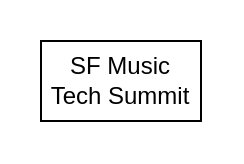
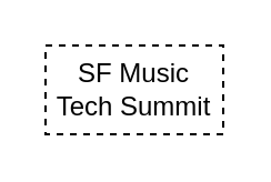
- <mxCell id="2" value="SF Music Tech Summit" style="rounded=0;whiteSpace=wrap;html=1;" vertex="1" parent="1"><mxGeometry x="20" y="20" width="80" height="40" as="geometry" /></mxCell>
+ <mxCell id="2" value="SF Music Tech Summit" style="rounded=0;whiteSpace=wrap;html=1;dashed=1;" vertex="1" parent="1"><mxGeometry x="20" y="20" width="80" height="40" as="geometry" /></mxCell>
